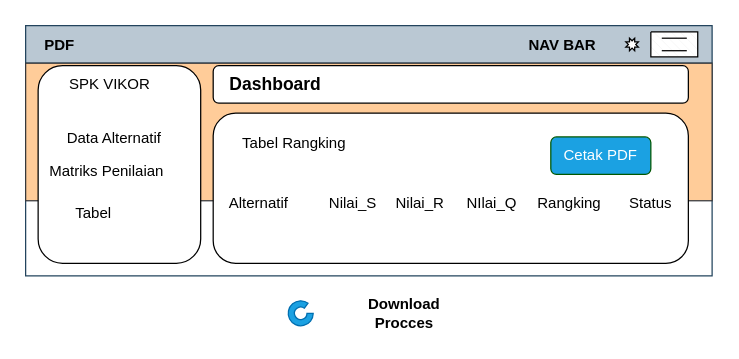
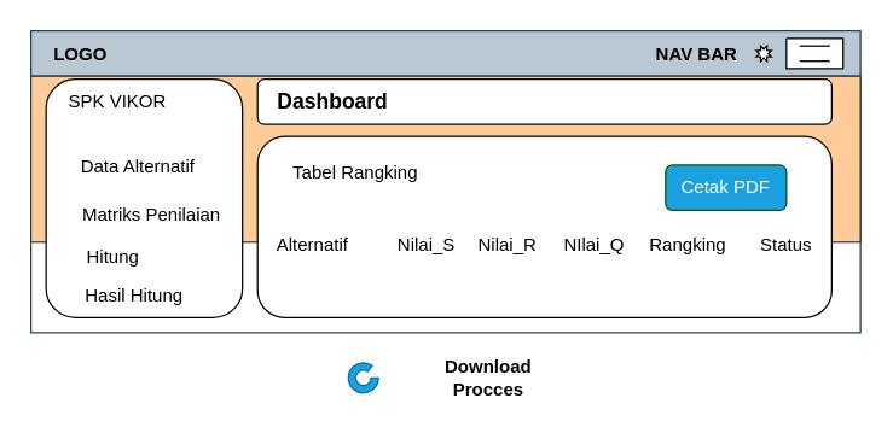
- <mxCell id="2" value="    PDF                                                                                                             NAV BAR" style="swimlane;align=left;startSize=30;fillColor=#bac8d3;strokeColor=#23445d;" parent="1" vertex="1"><mxGeometry x="20" y="20" width="549" height="200" as="geometry" /></mxCell>
+ <mxCell id="2" value="    LOGO                                                                                                             NAV BAR" style="swimlane;align=left;startSize=30;fillColor=#bac8d3;strokeColor=#23445d;" parent="1" vertex="1"><mxGeometry x="20" y="20" width="549" height="200" as="geometry" /></mxCell>
- <mxCell id="11" value="SPK VIKOR" style="text;html=1;align=center;verticalAlign=middle;whiteSpace=wrap;rounded=0;" parent="2" vertex="1"><mxGeometry x="30" y="37" width="75" height="20" as="geometry" /></mxCell>
+ <mxCell id="11" value="SPK VIKOR" style="text;html=1;align=center;verticalAlign=middle;whiteSpace=wrap;rounded=0;" parent="2" vertex="1"><mxGeometry x="20" y="37" width="75" height="20" as="geometry" /></mxCell>
- <mxCell id="12" value="Matriks Penilaian" style="text;html=1;align=center;verticalAlign=middle;whiteSpace=wrap;rounded=0;" parent="2" vertex="1"><mxGeometry x="15.5" y="107" width="97.5" height="20" as="geometry" /></mxCell>
+ <mxCell id="12" value="Matriks Penilaian" style="text;html=1;align=center;verticalAlign=middle;whiteSpace=wrap;rounded=0;" parent="2" vertex="1"><mxGeometry x="30.5" y="112" width="97.5" height="20" as="geometry" /></mxCell>
- <mxCell id="14" value="Tabel" style="text;html=1;align=center;verticalAlign=middle;whiteSpace=wrap;rounded=0;" parent="2" vertex="1"><mxGeometry x="17" y="140" width="75" height="20" as="geometry" /></mxCell>
+ <mxCell id="14" value="Hitung" style="text;html=1;align=center;verticalAlign=middle;whiteSpace=wrap;rounded=0;" parent="2" vertex="1"><mxGeometry x="17" y="140" width="75" height="20" as="geometry" /></mxCell>
+ <mxCell id="15" value="Hasil Hitung" style="text;html=1;align=center;verticalAlign=middle;whiteSpace=wrap;rounded=0;" parent="2" vertex="1"><mxGeometry x="30.5" y="166" width="75" height="20" as="geometry" /></mxCell>
